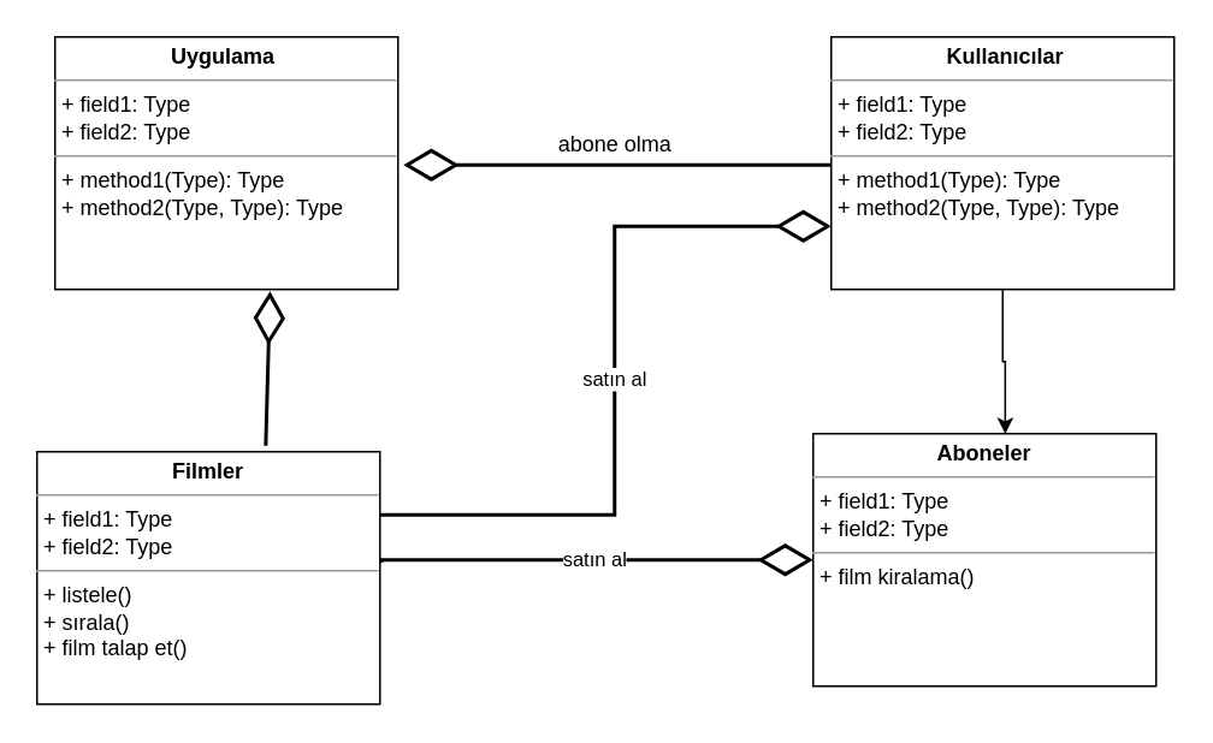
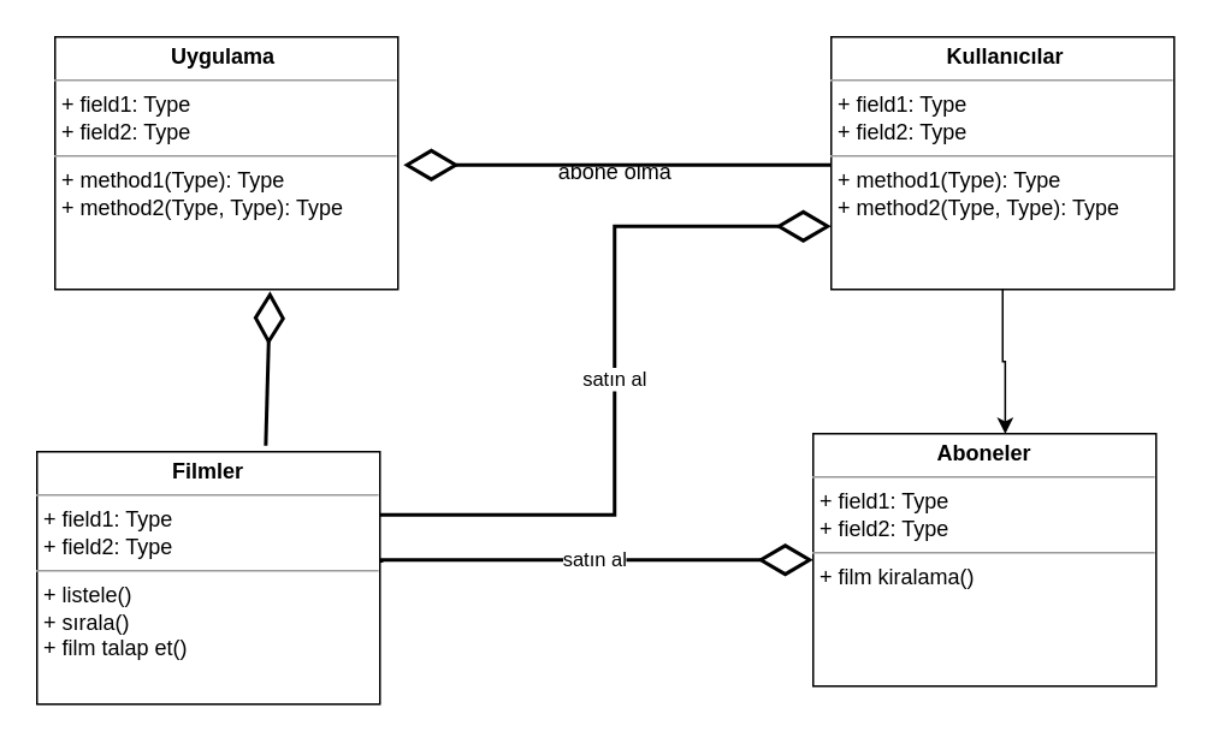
- <mxCell id="10" value="abone olma" style="text;html=1;align=center;verticalAlign=middle;resizable=0;points=[];autosize=1;strokeColor=none;" parent="1" vertex="1"><mxGeometry x="300" y="70" width="80" height="20" as="geometry" /></mxCell>
+ <mxCell id="10" value="abone olma" style="text;html=1;align=center;verticalAlign=middle;resizable=0;points=[];autosize=1;strokeColor=none;" parent="1" vertex="1"><mxGeometry x="300" y="85" width="80" height="20" as="geometry" /></mxCell>
